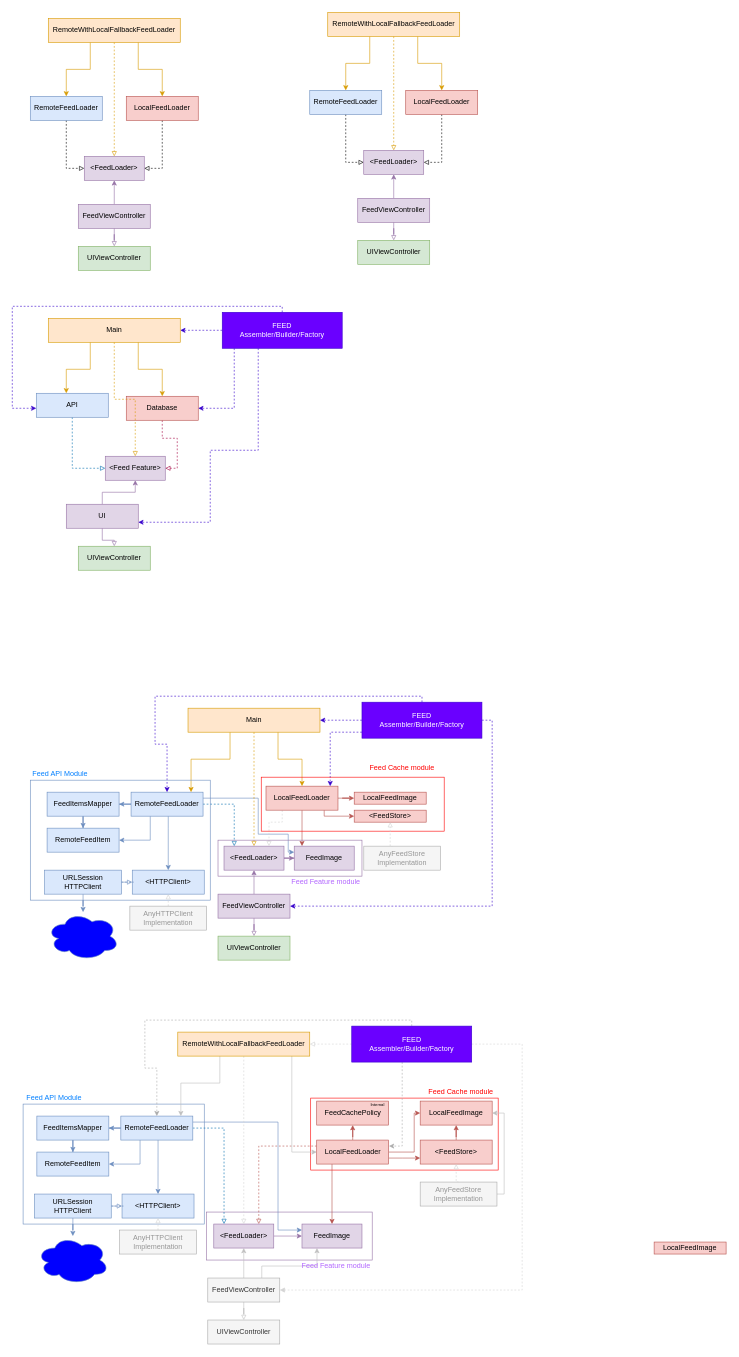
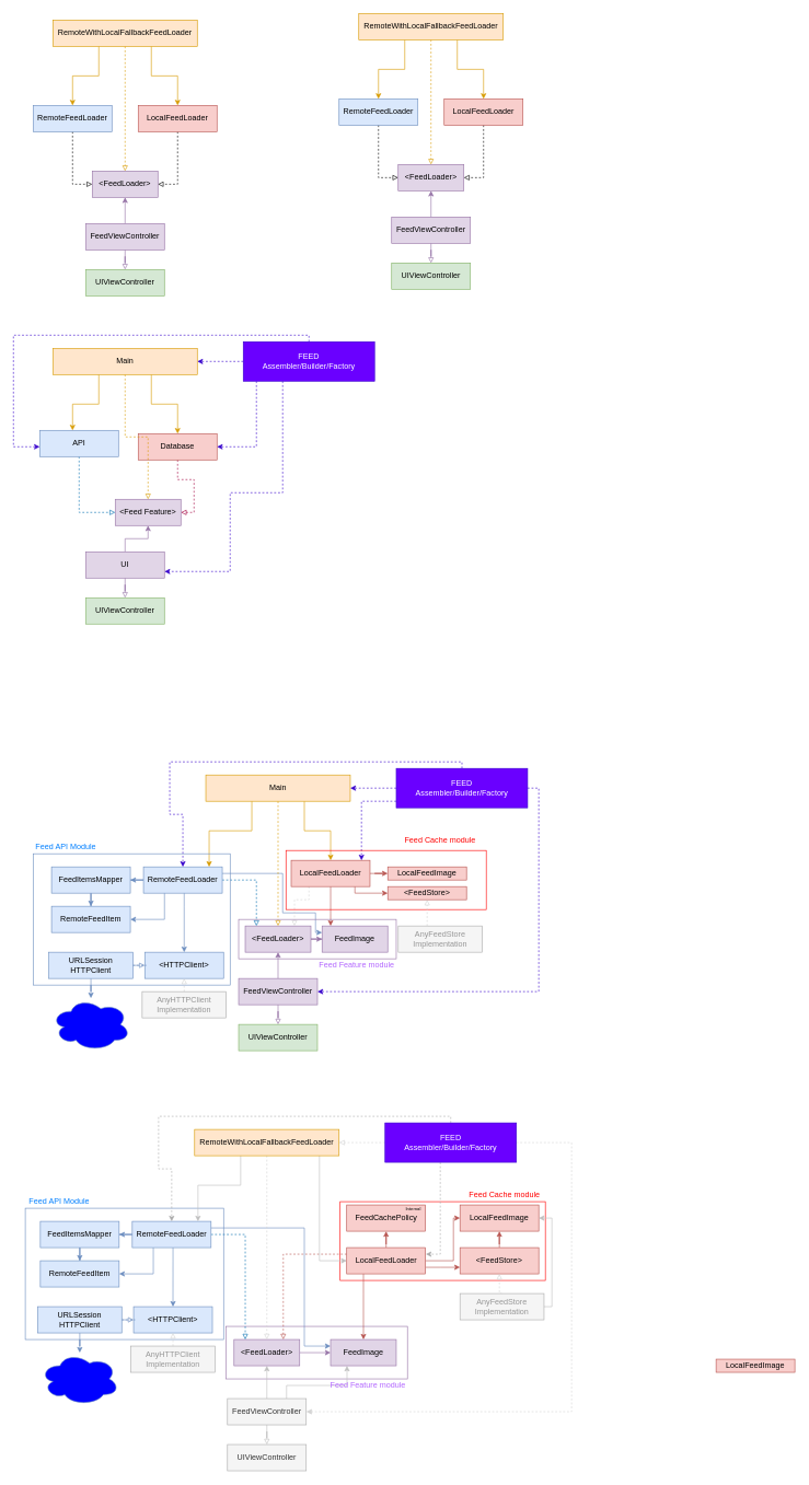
- <mxCell id="20" value="UI" style="rounded=0;whiteSpace=wrap;html=1;fillColor=#e1d5e7;strokeColor=#9673a6;" parent="1" vertex="1"><mxGeometry x="110" y="840" width="120" height="40" as="geometry" /></mxCell>
+ <mxCell id="20" value="UI" style="rounded=0;whiteSpace=wrap;html=1;fillColor=#e1d5e7;strokeColor=#9673a6;" parent="1" vertex="1"><mxGeometry x="130" y="840" width="120" height="40" as="geometry" /></mxCell>
